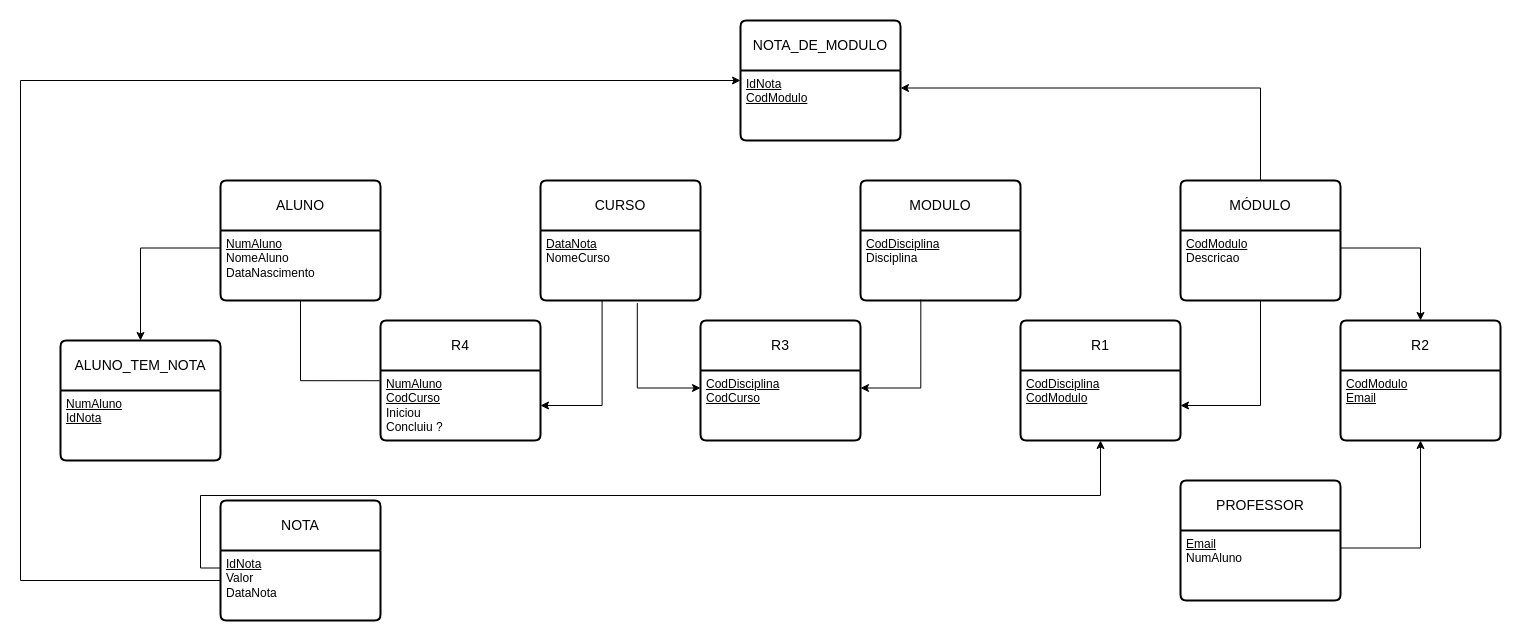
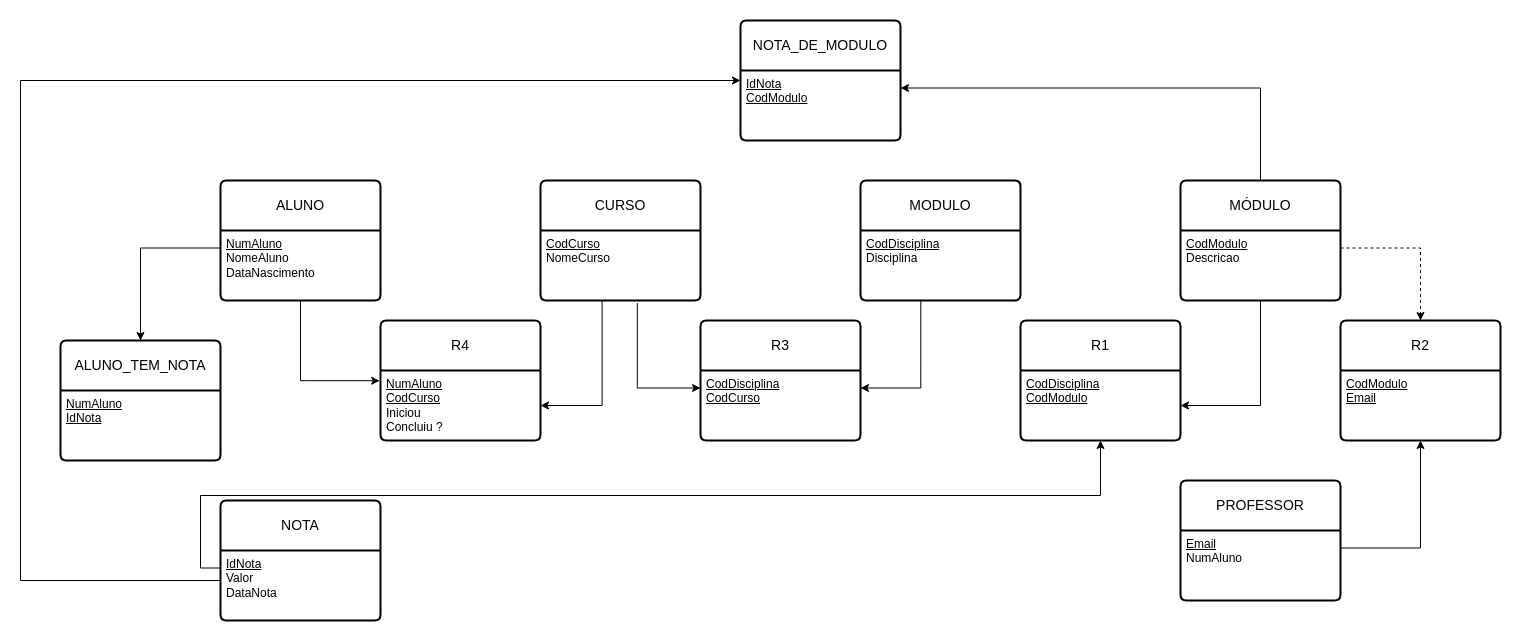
- <mxCell id="20" style="edgeStyle=orthogonalEdgeStyle;rounded=0;orthogonalLoop=1;jettySize=auto;html=1;exitX=1;exitY=0.25;exitDx=0;exitDy=0;entryX=0.5;entryY=0;entryDx=0;entryDy=0;" parent="1" source="10" target="18" edge="1"><mxGeometry relative="1" as="geometry" /></mxCell>
+ <mxCell id="20" style="edgeStyle=orthogonalEdgeStyle;rounded=0;orthogonalLoop=1;jettySize=auto;html=1;exitX=1;exitY=0.25;exitDx=0;exitDy=0;entryX=0.5;entryY=0;entryDx=0;entryDy=0;dashed=1;" parent="1" source="10" target="18" edge="1"><mxGeometry relative="1" as="geometry" /></mxCell>
- <mxCell id="5" value="&lt;u&gt;DataNota&lt;/u&gt;&lt;div&gt;NomeCurso&lt;/div&gt;&lt;div&gt;&lt;br&gt;&lt;/div&gt;" style="align=left;strokeColor=none;fillColor=none;spacingLeft=4;spacingRight=4;fontSize=12;verticalAlign=top;resizable=0;rotatable=0;part=1;html=1;whiteSpace=wrap;" parent="4" vertex="1"><mxGeometry y="50" width="160" height="70" as="geometry" /></mxCell>
+ <mxCell id="5" value="&lt;u&gt;CodCurso&lt;/u&gt;&lt;div&gt;NomeCurso&lt;/div&gt;&lt;div&gt;&lt;br&gt;&lt;/div&gt;" style="align=left;strokeColor=none;fillColor=none;spacingLeft=4;spacingRight=4;fontSize=12;verticalAlign=top;resizable=0;rotatable=0;part=1;html=1;whiteSpace=wrap;" parent="4" vertex="1"><mxGeometry y="50" width="160" height="70" as="geometry" /></mxCell>
- <mxCell id="28" style="edgeStyle=orthogonalEdgeStyle;rounded=0;orthogonalLoop=1;jettySize=auto;html=1;exitX=0.5;exitY=1;exitDx=0;exitDy=0;entryX=-0.005;entryY=0.146;entryDx=0;entryDy=0;entryPerimeter=0;endArrow=none;" parent="1" source="3" target="27" edge="1"><mxGeometry relative="1" as="geometry" /></mxCell>
+ <mxCell id="28" style="edgeStyle=orthogonalEdgeStyle;rounded=0;orthogonalLoop=1;jettySize=auto;html=1;exitX=0.5;exitY=1;exitDx=0;exitDy=0;entryX=-0.005;entryY=0.146;entryDx=0;entryDy=0;entryPerimeter=0;" parent="1" source="3" target="27" edge="1"><mxGeometry relative="1" as="geometry" /></mxCell>
